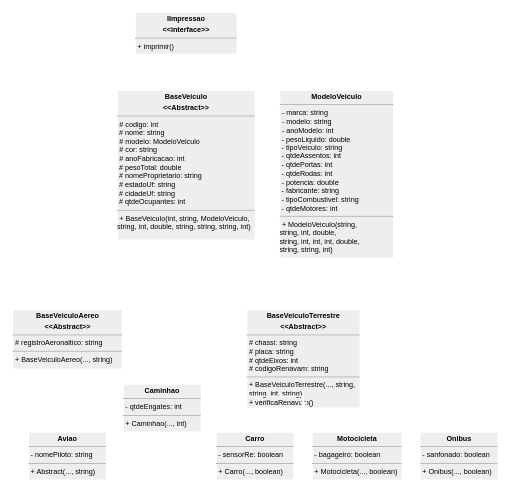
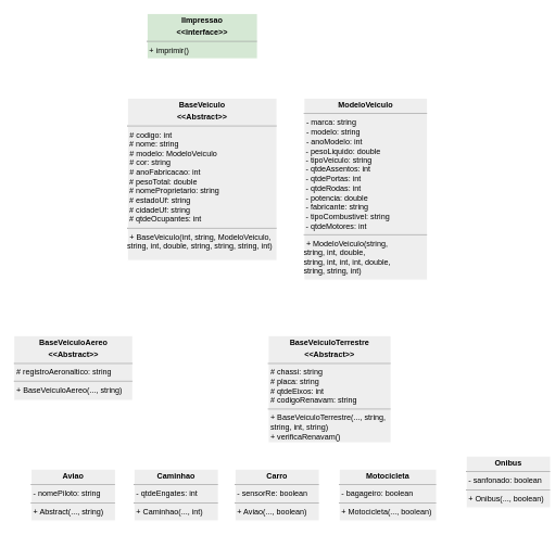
- <mxCell id="10" value="&lt;p style=&quot;margin:0px;margin-top:4px;text-align:center;&quot;&gt;&lt;b style=&quot;background-color: initial;&quot;&gt;IImpressao&lt;/b&gt;&lt;/p&gt;&lt;p style=&quot;margin:0px;margin-top:4px;text-align:center;&quot;&gt;&lt;b style=&quot;background-color: initial;&quot;&gt;&amp;lt;&amp;lt;interface&amp;gt;&amp;gt;&lt;/b&gt;&lt;br&gt;&lt;/p&gt;&lt;hr size=&quot;1&quot;&gt;&lt;p style=&quot;margin:0px;margin-left:4px;&quot;&gt;&lt;/p&gt;&lt;p style=&quot;margin:0px;margin-left:4px;&quot;&gt;+ imprimir()&lt;/p&gt;" style="verticalAlign=top;align=left;overflow=fill;fontSize=12;fontFamily=Helvetica;html=1;rounded=0;fillColor=#eeeeee;strokeColor=#FFFFFF;fontColor=#000000;strokeWidth=2;" parent="1" vertex="1"><mxGeometry x="225" y="20" width="170" height="70" as="geometry" /></mxCell>
+ <mxCell id="10" value="&lt;p style=&quot;margin:0px;margin-top:4px;text-align:center;&quot;&gt;&lt;b style=&quot;background-color: initial;&quot;&gt;IImpressao&lt;/b&gt;&lt;/p&gt;&lt;p style=&quot;margin:0px;margin-top:4px;text-align:center;&quot;&gt;&lt;b style=&quot;background-color: initial;&quot;&gt;&amp;lt;&amp;lt;interface&amp;gt;&amp;gt;&lt;/b&gt;&lt;br&gt;&lt;/p&gt;&lt;hr size=&quot;1&quot;&gt;&lt;p style=&quot;margin:0px;margin-left:4px;&quot;&gt;&lt;/p&gt;&lt;p style=&quot;margin:0px;margin-left:4px;&quot;&gt;+ imprimir()&lt;/p&gt;" style="verticalAlign=top;align=left;overflow=fill;fontSize=12;fontFamily=Helvetica;html=1;rounded=0;fillColor=#d5e8d4;strokeColor=#FFFFFF;fontColor=#000000;strokeWidth=2;" parent="1" vertex="1"><mxGeometry x="225" y="20" width="170" height="70" as="geometry" /></mxCell>
- <mxCell id="14" value="&lt;p style=&quot;margin:0px;margin-top:4px;text-align:center;&quot;&gt;&lt;b&gt;Caminhao&lt;/b&gt;&lt;/p&gt;&lt;hr size=&quot;1&quot;&gt;&lt;p style=&quot;margin:0px;margin-left:4px;&quot;&gt;- qtdeEngates: int&lt;/p&gt;&lt;hr size=&quot;1&quot;&gt;&lt;p style=&quot;margin:0px;margin-left:4px;&quot;&gt;+ Caminhao(..., int)&lt;/p&gt;" style="verticalAlign=top;align=left;overflow=fill;fontSize=12;fontFamily=Helvetica;html=1;rounded=0;fillColor=#eeeeee;strokeColor=#FFFFFF;fontColor=#000000;strokeWidth=2;" parent="1" vertex="1"><mxGeometry x="205" y="640" width="130" height="80" as="geometry" /></mxCell>
+ <mxCell id="14" value="&lt;p style=&quot;margin:0px;margin-top:4px;text-align:center;&quot;&gt;&lt;b&gt;Caminhao&lt;/b&gt;&lt;/p&gt;&lt;hr size=&quot;1&quot;&gt;&lt;p style=&quot;margin:0px;margin-left:4px;&quot;&gt;- qtdeEngates: int&lt;/p&gt;&lt;hr size=&quot;1&quot;&gt;&lt;p style=&quot;margin:0px;margin-left:4px;&quot;&gt;+ Caminhao(..., int)&lt;/p&gt;" style="verticalAlign=top;align=left;overflow=fill;fontSize=12;fontFamily=Helvetica;html=1;rounded=0;fillColor=#eeeeee;strokeColor=#FFFFFF;fontColor=#000000;strokeWidth=2;" parent="1" vertex="1"><mxGeometry x="205" y="720" width="130" height="80" as="geometry" /></mxCell>
- <mxCell id="16" value="&lt;p style=&quot;margin:0px;margin-top:4px;text-align:center;&quot;&gt;&lt;b&gt;Carro&lt;/b&gt;&lt;/p&gt;&lt;hr size=&quot;1&quot;&gt;&lt;p style=&quot;margin:0px;margin-left:4px;&quot;&gt;- sensorRe: boolean&lt;/p&gt;&lt;hr size=&quot;1&quot;&gt;&lt;p style=&quot;margin:0px;margin-left:4px;&quot;&gt;+ Carro(..., boolean)&lt;/p&gt;" style="verticalAlign=top;align=left;overflow=fill;fontSize=12;fontFamily=Helvetica;html=1;rounded=0;fillColor=#eeeeee;strokeColor=#FFFFFF;fontColor=#000000;strokeWidth=2;" parent="1" vertex="1"><mxGeometry x="360" y="720" width="130" height="80" as="geometry" /></mxCell>
+ <mxCell id="16" value="&lt;p style=&quot;margin:0px;margin-top:4px;text-align:center;&quot;&gt;&lt;b&gt;Carro&lt;/b&gt;&lt;/p&gt;&lt;hr size=&quot;1&quot;&gt;&lt;p style=&quot;margin:0px;margin-left:4px;&quot;&gt;- sensorRe: boolean&lt;/p&gt;&lt;hr size=&quot;1&quot;&gt;&lt;p style=&quot;margin:0px;margin-left:4px;&quot;&gt;+ Aviao(..., boolean)&lt;/p&gt;" style="verticalAlign=top;align=left;overflow=fill;fontSize=12;fontFamily=Helvetica;html=1;rounded=0;fillColor=#eeeeee;strokeColor=#FFFFFF;fontColor=#000000;strokeWidth=2;" parent="1" vertex="1"><mxGeometry x="360" y="720" width="130" height="80" as="geometry" /></mxCell>
- <mxCell id="20" value="&lt;p style=&quot;margin:0px;margin-top:4px;text-align:center;&quot;&gt;&lt;b&gt;Onibus&lt;/b&gt;&lt;/p&gt;&lt;hr size=&quot;1&quot;&gt;&lt;p style=&quot;margin:0px;margin-left:4px;&quot;&gt;- sanfonado: boolean&lt;/p&gt;&lt;hr size=&quot;1&quot;&gt;&lt;p style=&quot;margin:0px;margin-left:4px;&quot;&gt;+ Onibus(..., boolean)&lt;/p&gt;" style="verticalAlign=top;align=left;overflow=fill;fontSize=12;fontFamily=Helvetica;html=1;rounded=0;fillColor=#eeeeee;strokeColor=#FFFFFF;fontColor=#000000;strokeWidth=2;" parent="1" vertex="1"><mxGeometry x="700" y="720" width="130" height="80" as="geometry" /></mxCell>
+ <mxCell id="20" value="&lt;p style=&quot;margin:0px;margin-top:4px;text-align:center;&quot;&gt;&lt;b&gt;Onibus&lt;/b&gt;&lt;/p&gt;&lt;hr size=&quot;1&quot;&gt;&lt;p style=&quot;margin:0px;margin-left:4px;&quot;&gt;- sanfonado: boolean&lt;/p&gt;&lt;hr size=&quot;1&quot;&gt;&lt;p style=&quot;margin:0px;margin-left:4px;&quot;&gt;+ Onibus(..., boolean)&lt;/p&gt;" style="verticalAlign=top;align=left;overflow=fill;fontSize=12;fontFamily=Helvetica;html=1;rounded=0;fillColor=#eeeeee;strokeColor=#FFFFFF;fontColor=#000000;strokeWidth=2;" parent="1" vertex="1"><mxGeometry x="715" y="700" width="130" height="80" as="geometry" /></mxCell>
